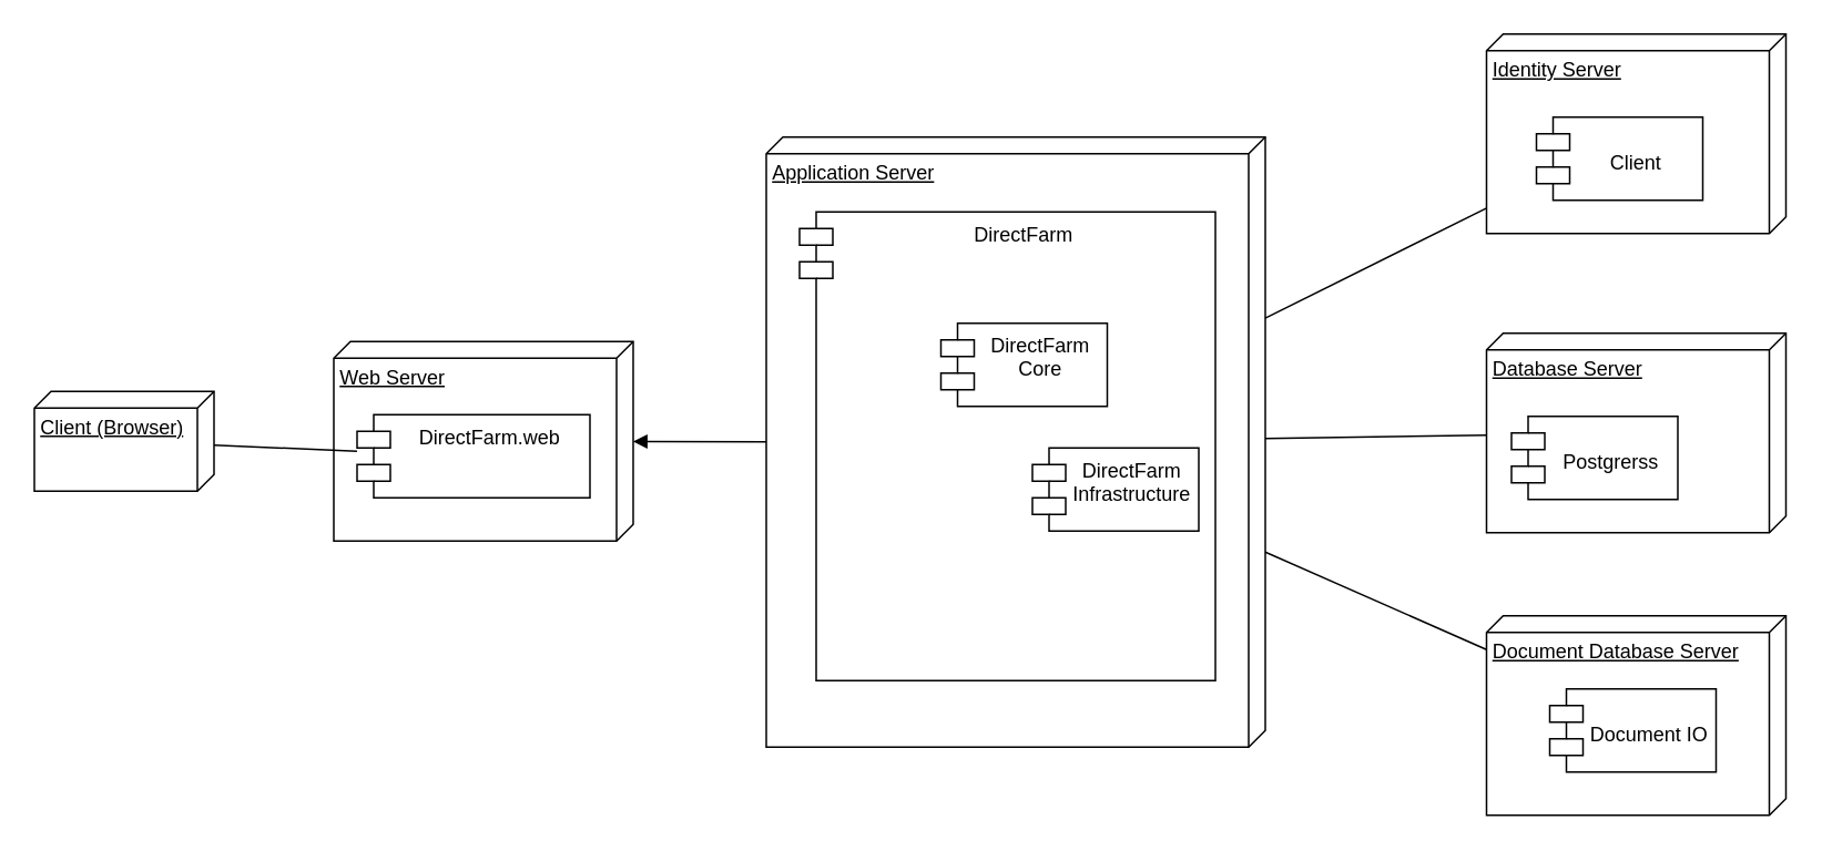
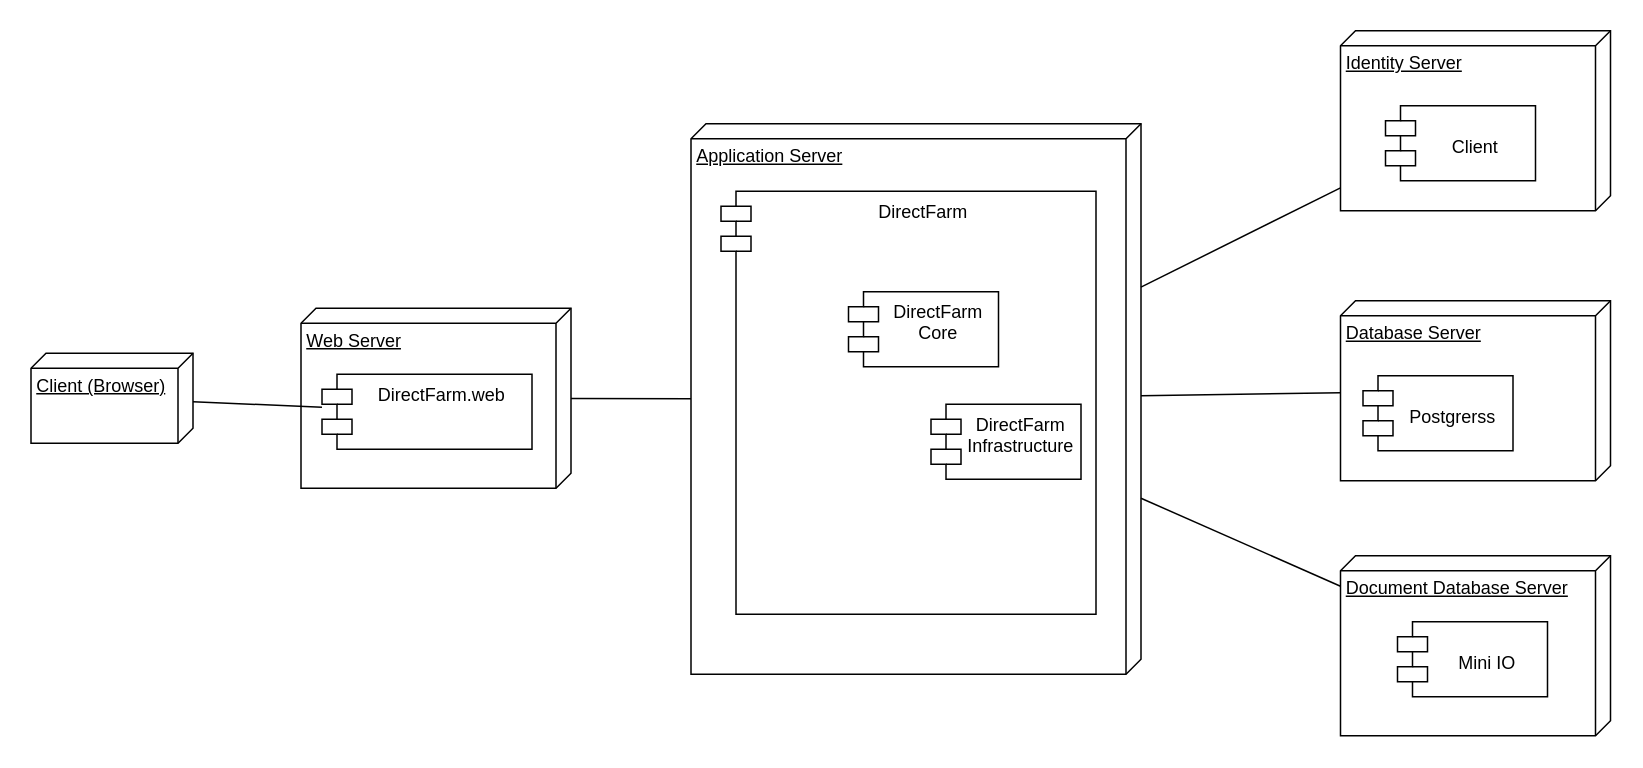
- <mxCell id="16" value="" style="endArrow=block;html=1;rounded=0;" parent="1" source="4" target="3" edge="1"><mxGeometry width="50" height="50" relative="1" as="geometry"><mxPoint x="118" y="281" as="sourcePoint" /><mxPoint x="210" y="280" as="targetPoint" /></mxGeometry></mxCell>
+ <mxCell id="16" value="" style="endArrow=none;html=1;rounded=0;" parent="1" source="4" target="3" edge="1"><mxGeometry width="50" height="50" relative="1" as="geometry"><mxPoint x="118" y="281" as="sourcePoint" /><mxPoint x="210" y="280" as="targetPoint" /></mxGeometry></mxCell>
- <mxCell id="9" value="&lt;div&gt;&lt;br&gt;&lt;/div&gt;Document IO" style="shape=module;align=left;spacingLeft=20;align=center;verticalAlign=top;whiteSpace=wrap;html=1;" parent="1" vertex="1"><mxGeometry x="931" y="414" width="100" height="50" as="geometry" /></mxCell>
+ <mxCell id="9" value="&lt;div&gt;&lt;br&gt;&lt;/div&gt;Mini IO" style="shape=module;align=left;spacingLeft=20;align=center;verticalAlign=top;whiteSpace=wrap;html=1;" parent="1" vertex="1"><mxGeometry x="931" y="414" width="100" height="50" as="geometry" /></mxCell>
